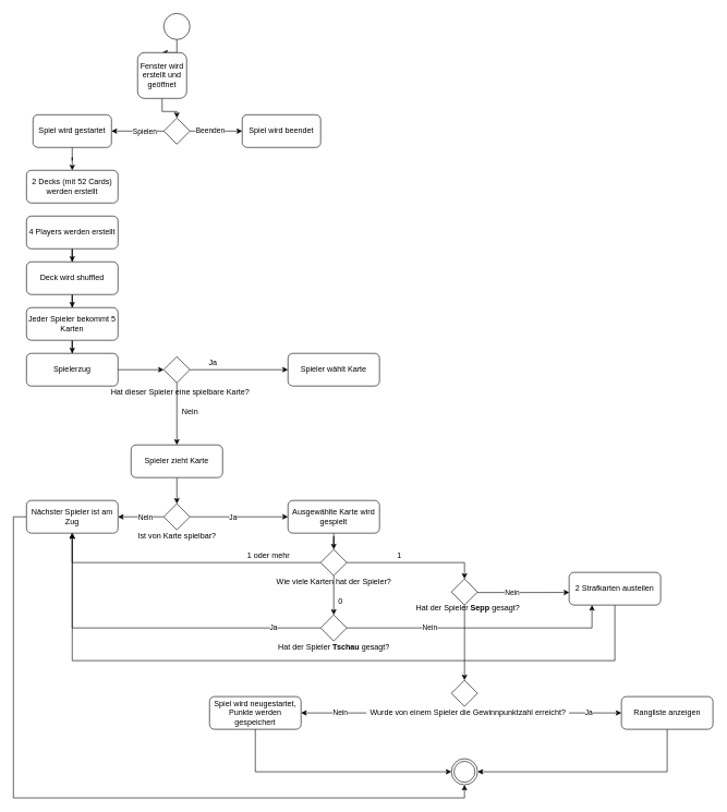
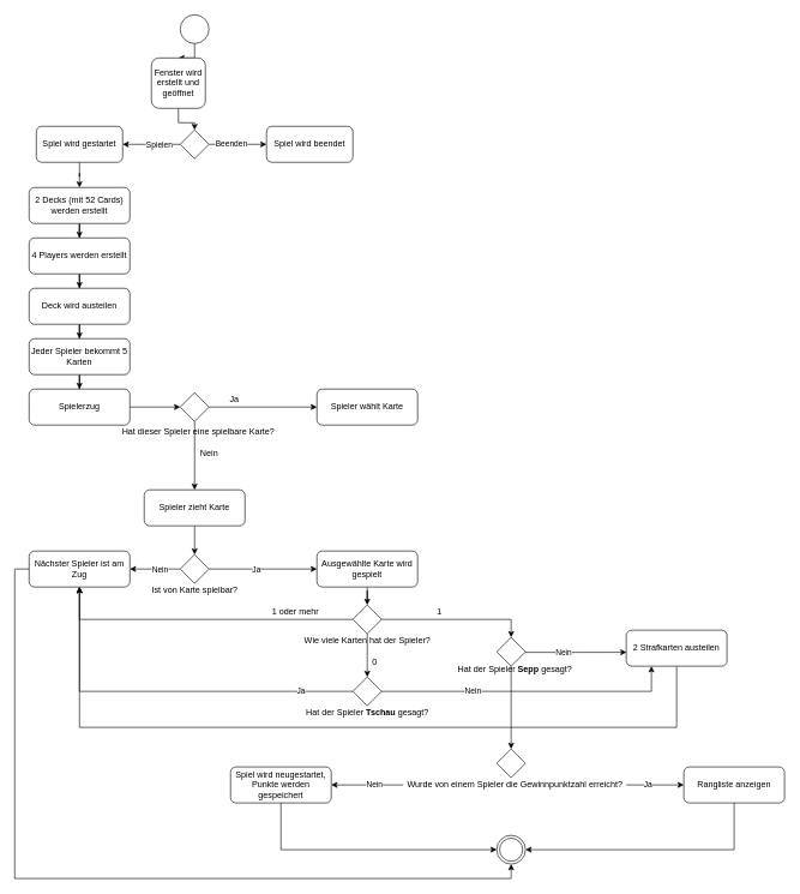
+ <mxCell id="14" style="edgeStyle=orthogonalEdgeStyle;rounded=0;orthogonalLoop=1;jettySize=auto;html=1;entryX=0.5;entryY=0;entryDx=0;entryDy=0;" edge="1" parent="1" source="15" target="17"><mxGeometry relative="1" as="geometry" /></mxCell>
- <mxCell id="19" value="Deck wird shuffled" style="rounded=1;whiteSpace=wrap;html=1;" vertex="1" parent="1"><mxGeometry x="40" y="400" width="140" height="50" as="geometry" /></mxCell>
+ <mxCell id="19" value="Deck wird austeilen" style="rounded=1;whiteSpace=wrap;html=1;" vertex="1" parent="1"><mxGeometry x="40" y="400" width="140" height="50" as="geometry" /></mxCell>
